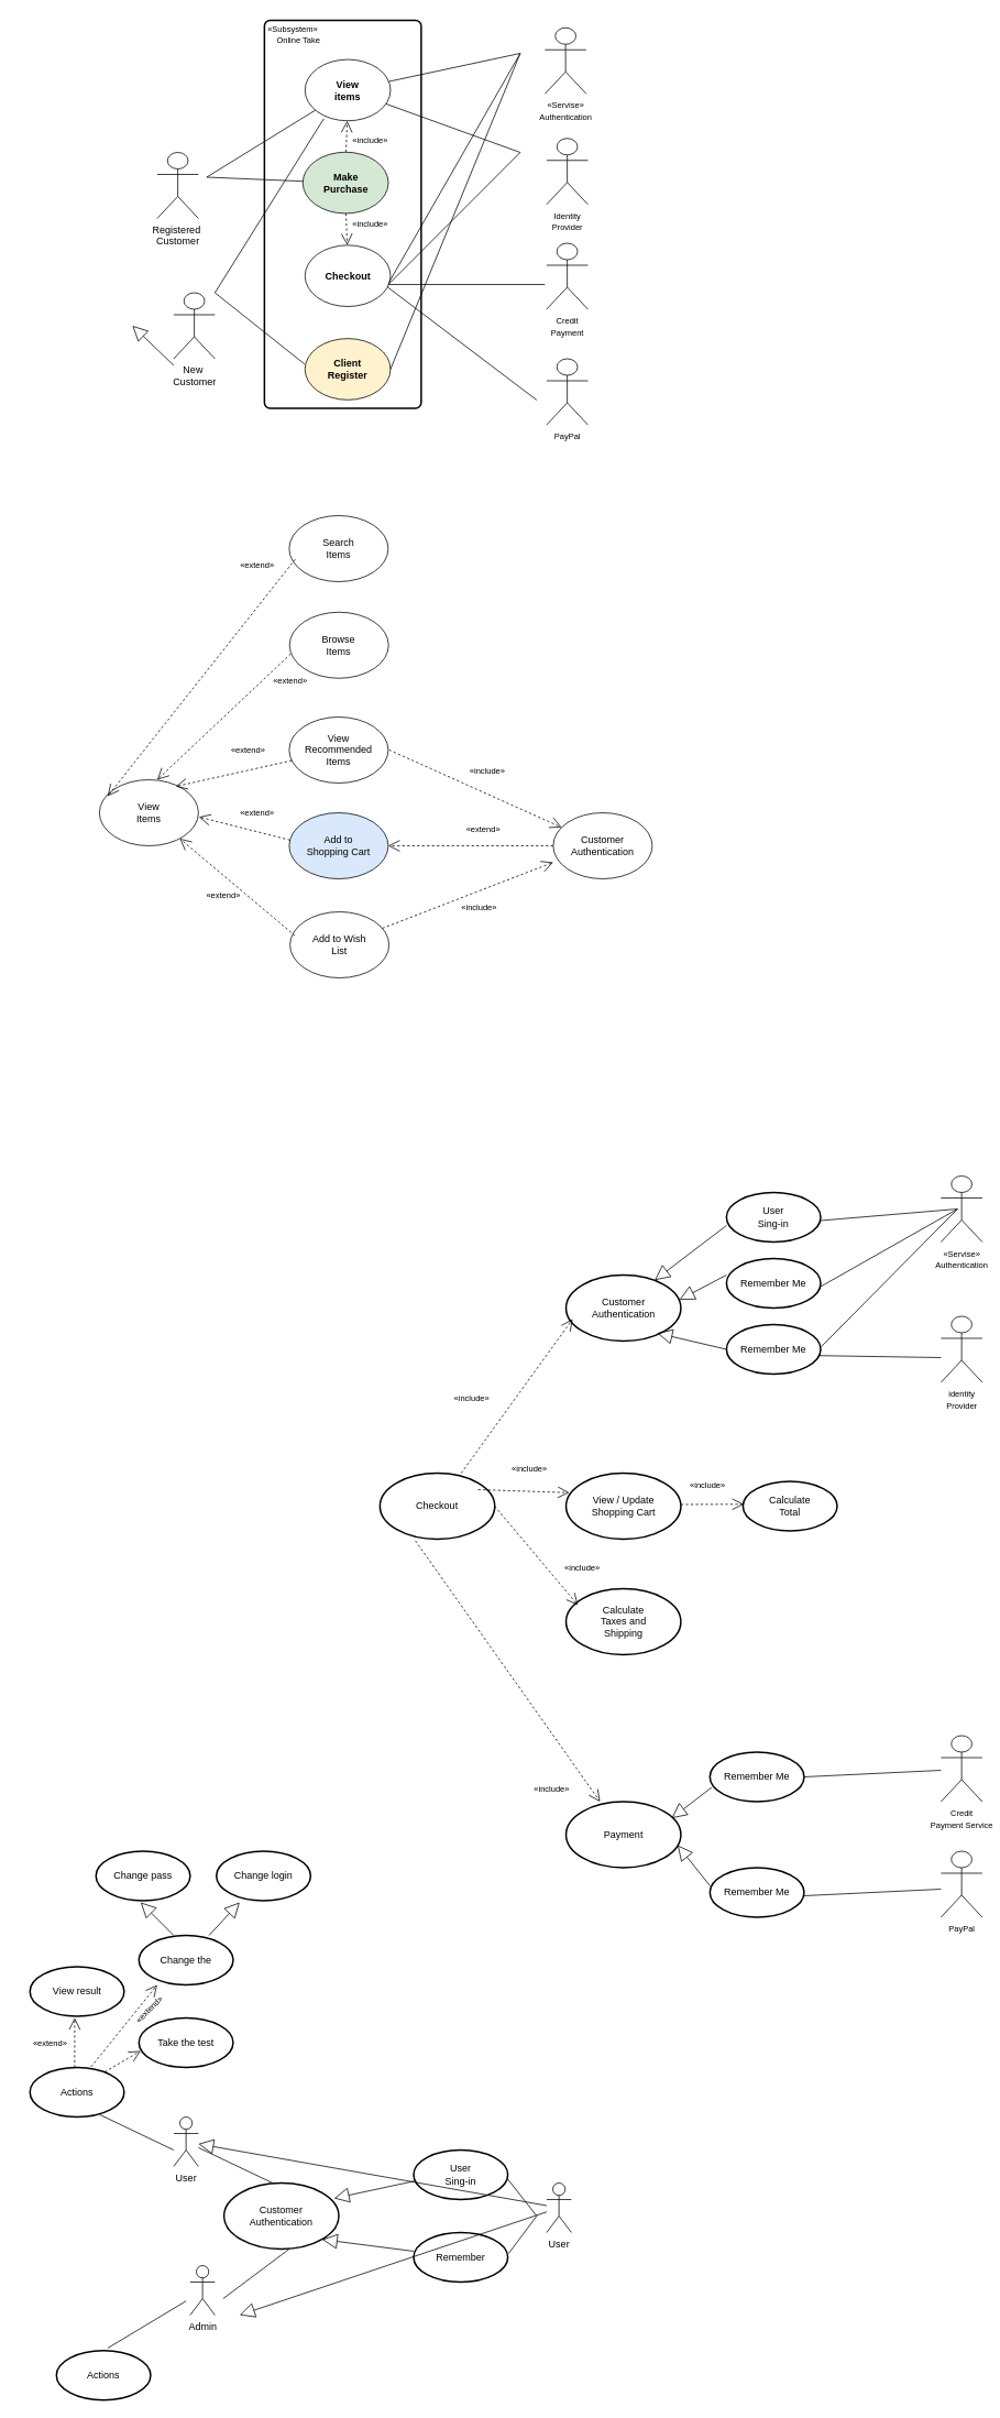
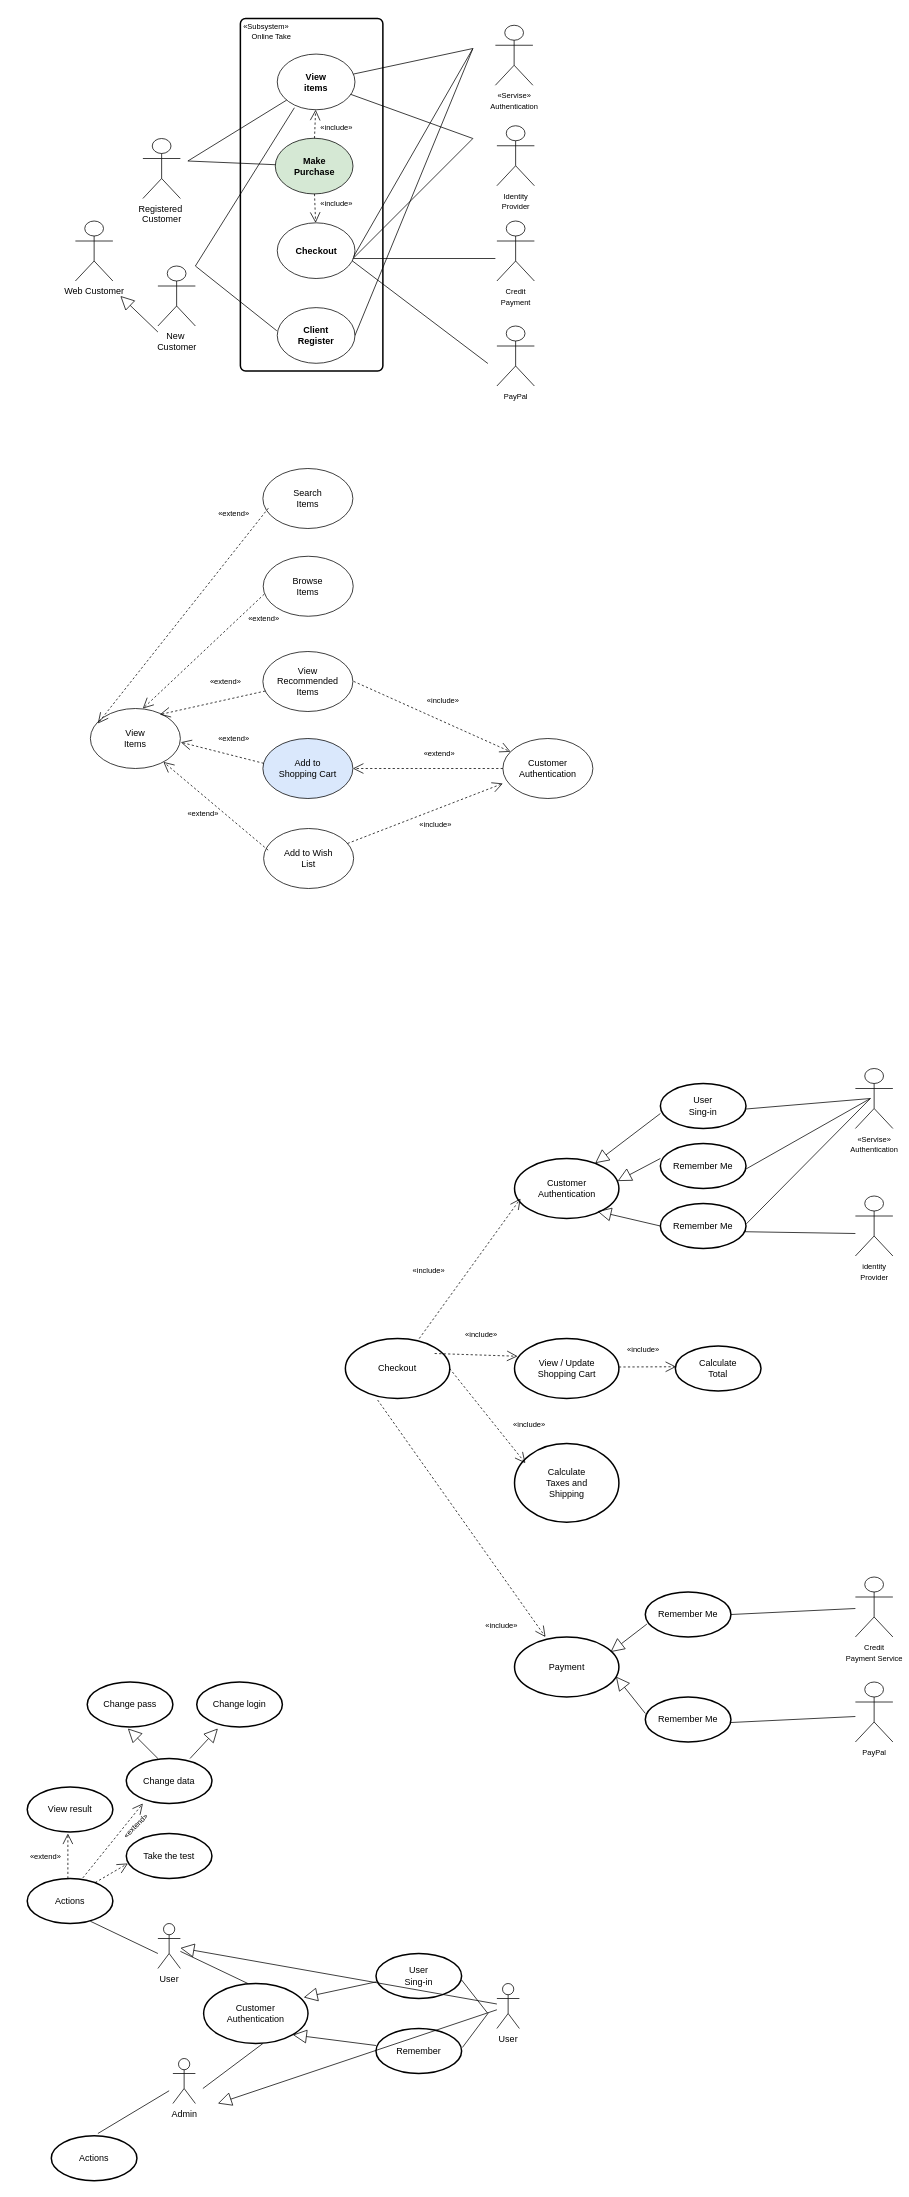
+ <mxCell id="2" value="Web Customer" style="shape=umlActor;verticalLabelPosition=bottom;verticalAlign=top;html=1;outlineConnect=0;" vertex="1" parent="1"><mxGeometry x="100" y="294" width="50" height="80" as="geometry" /></mxCell>
- <mxCell id="7" value="&lt;span style=&quot;font-weight: 700; text-wrap-mode: nowrap;&quot;&gt;Client&lt;/span&gt;&lt;div style=&quot;font-weight: 700; text-wrap-mode: nowrap;&quot;&gt;Register&lt;/div&gt;" style="ellipse;whiteSpace=wrap;html=1;container=0;fillColor=#fff2cc;" vertex="1" parent="1"><mxGeometry x="369.172" y="409.488" width="103.636" height="74.25" as="geometry" /></mxCell>
+ <mxCell id="7" value="&lt;span style=&quot;font-weight: 700; text-wrap-mode: nowrap;&quot;&gt;Client&lt;/span&gt;&lt;div style=&quot;font-weight: 700; text-wrap-mode: nowrap;&quot;&gt;Register&lt;/div&gt;" style="ellipse;whiteSpace=wrap;html=1;container=0;" vertex="1" parent="1"><mxGeometry x="369.172" y="409.488" width="103.636" height="74.25" as="geometry" /></mxCell>
- <mxCell id="59" value="Calculate&lt;div&gt;Taxes and&lt;/div&gt;&lt;div&gt;Shipping&lt;/div&gt;" style="strokeWidth=2;html=1;shape=mxgraph.flowchart.start_1;whiteSpace=wrap;" vertex="1" parent="1"><mxGeometry x="685.54" y="1924" width="139.17" height="80" as="geometry" /></mxCell>
+ <mxCell id="59" value="Calculate&lt;div&gt;Taxes and&lt;/div&gt;&lt;div&gt;Shipping&lt;/div&gt;" style="strokeWidth=2;html=1;shape=mxgraph.flowchart.start_1;whiteSpace=wrap;" vertex="1" parent="1"><mxGeometry x="685.54" y="1924" width="139.17" height="105" as="geometry" /></mxCell>
- <mxCell id="113" value="Change the" style="strokeWidth=2;html=1;shape=mxgraph.flowchart.start_1;whiteSpace=wrap;" vertex="1" parent="1"><mxGeometry x="167.92" y="2344" width="114.17" height="60" as="geometry" /></mxCell>
+ <mxCell id="113" value="Change data" style="strokeWidth=2;html=1;shape=mxgraph.flowchart.start_1;whiteSpace=wrap;" vertex="1" parent="1"><mxGeometry x="167.92" y="2344" width="114.17" height="60" as="geometry" /></mxCell>
